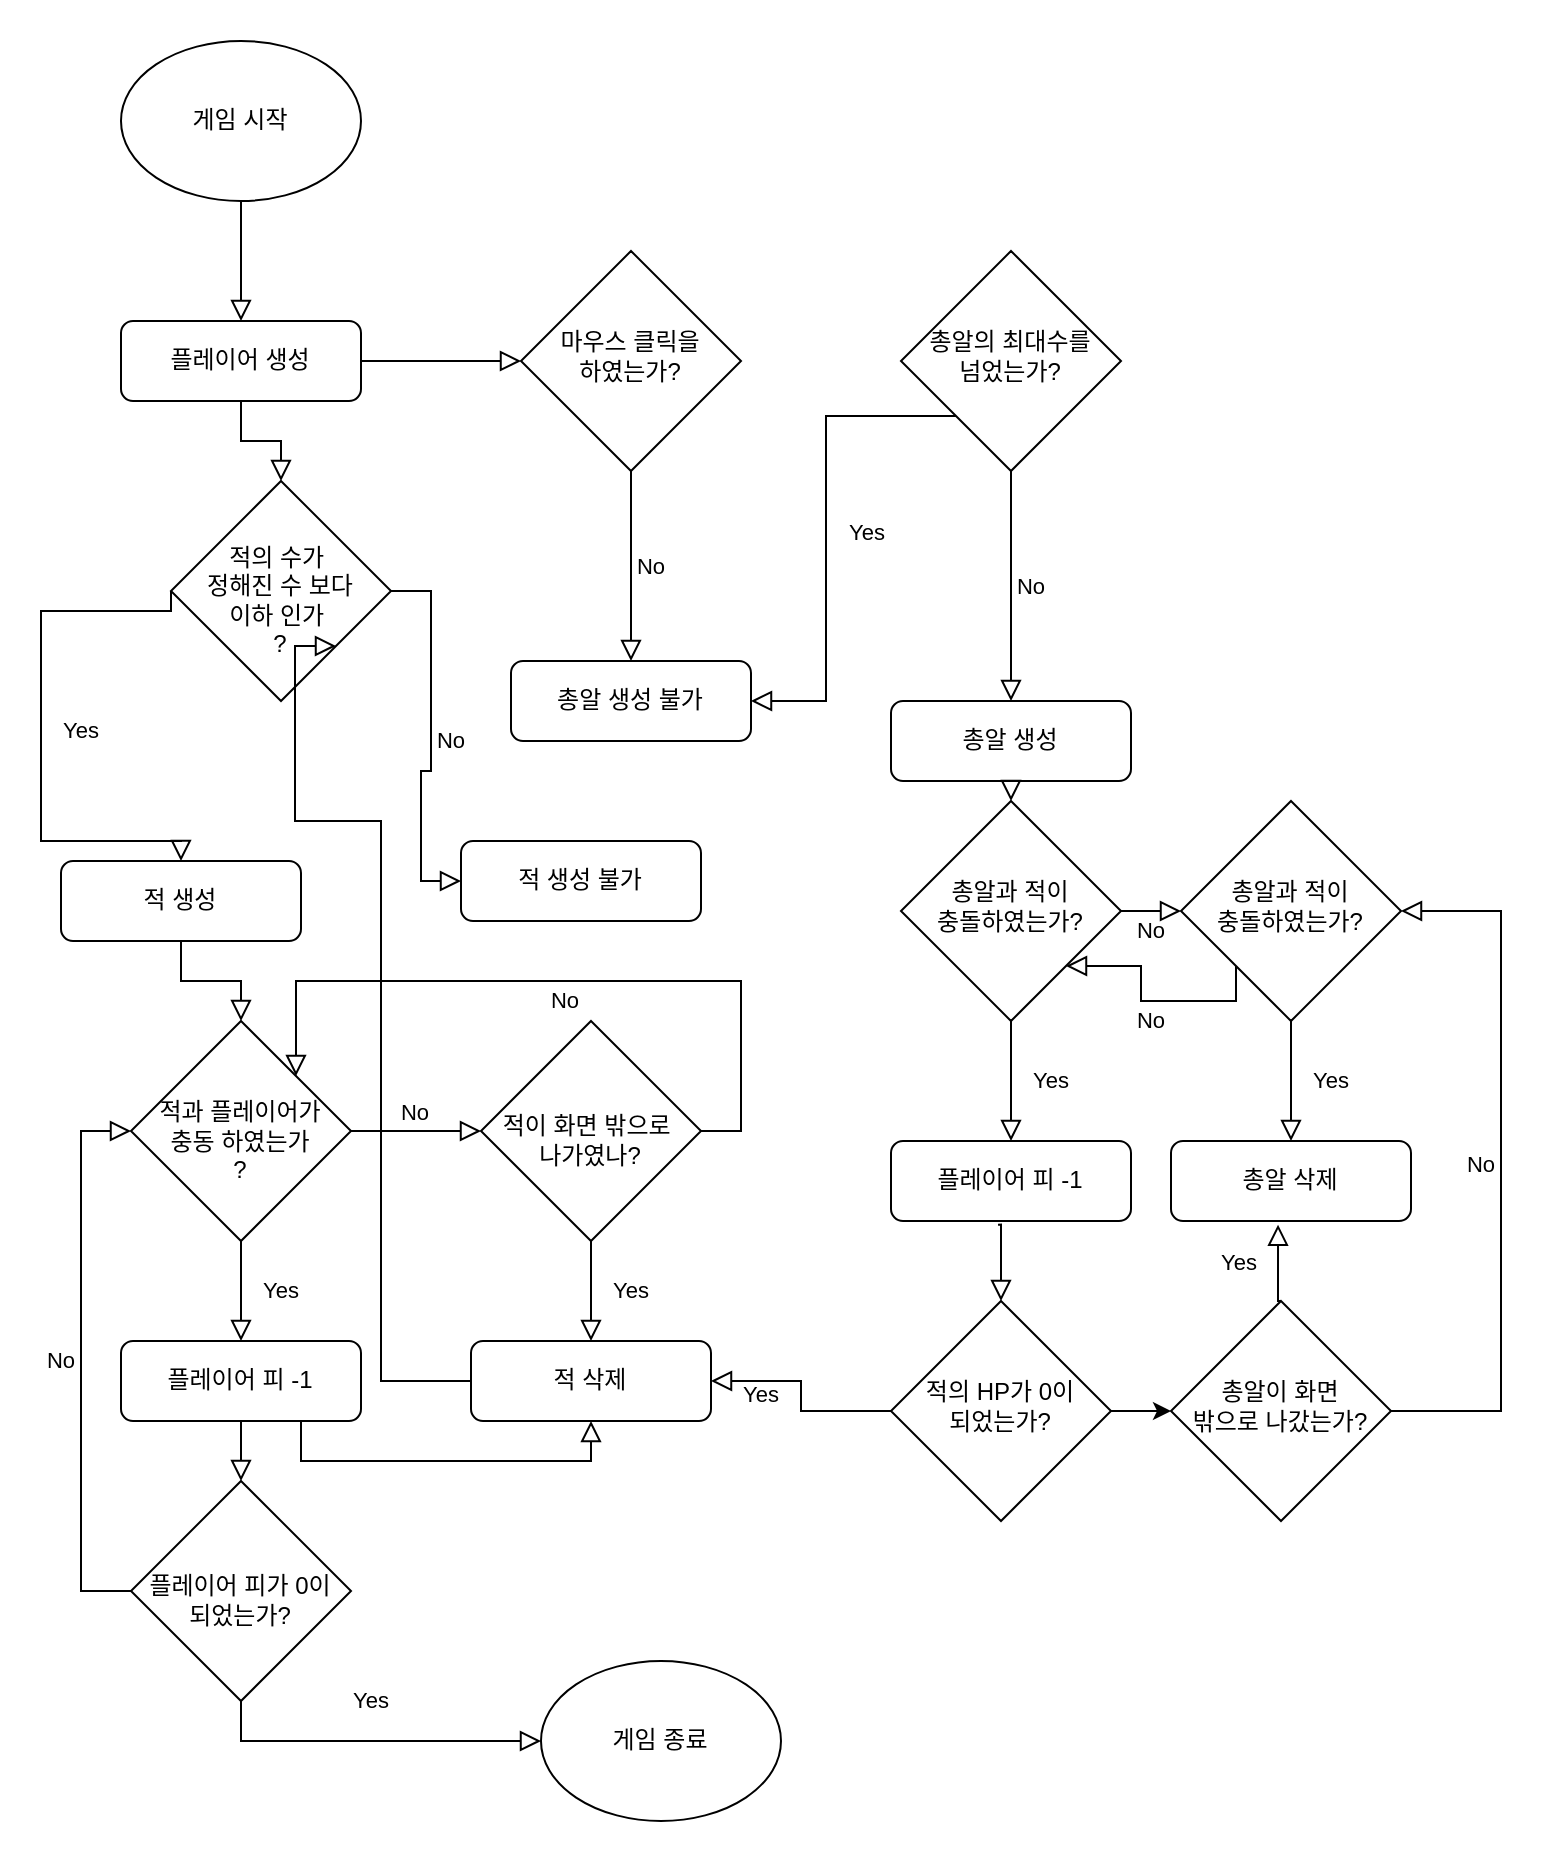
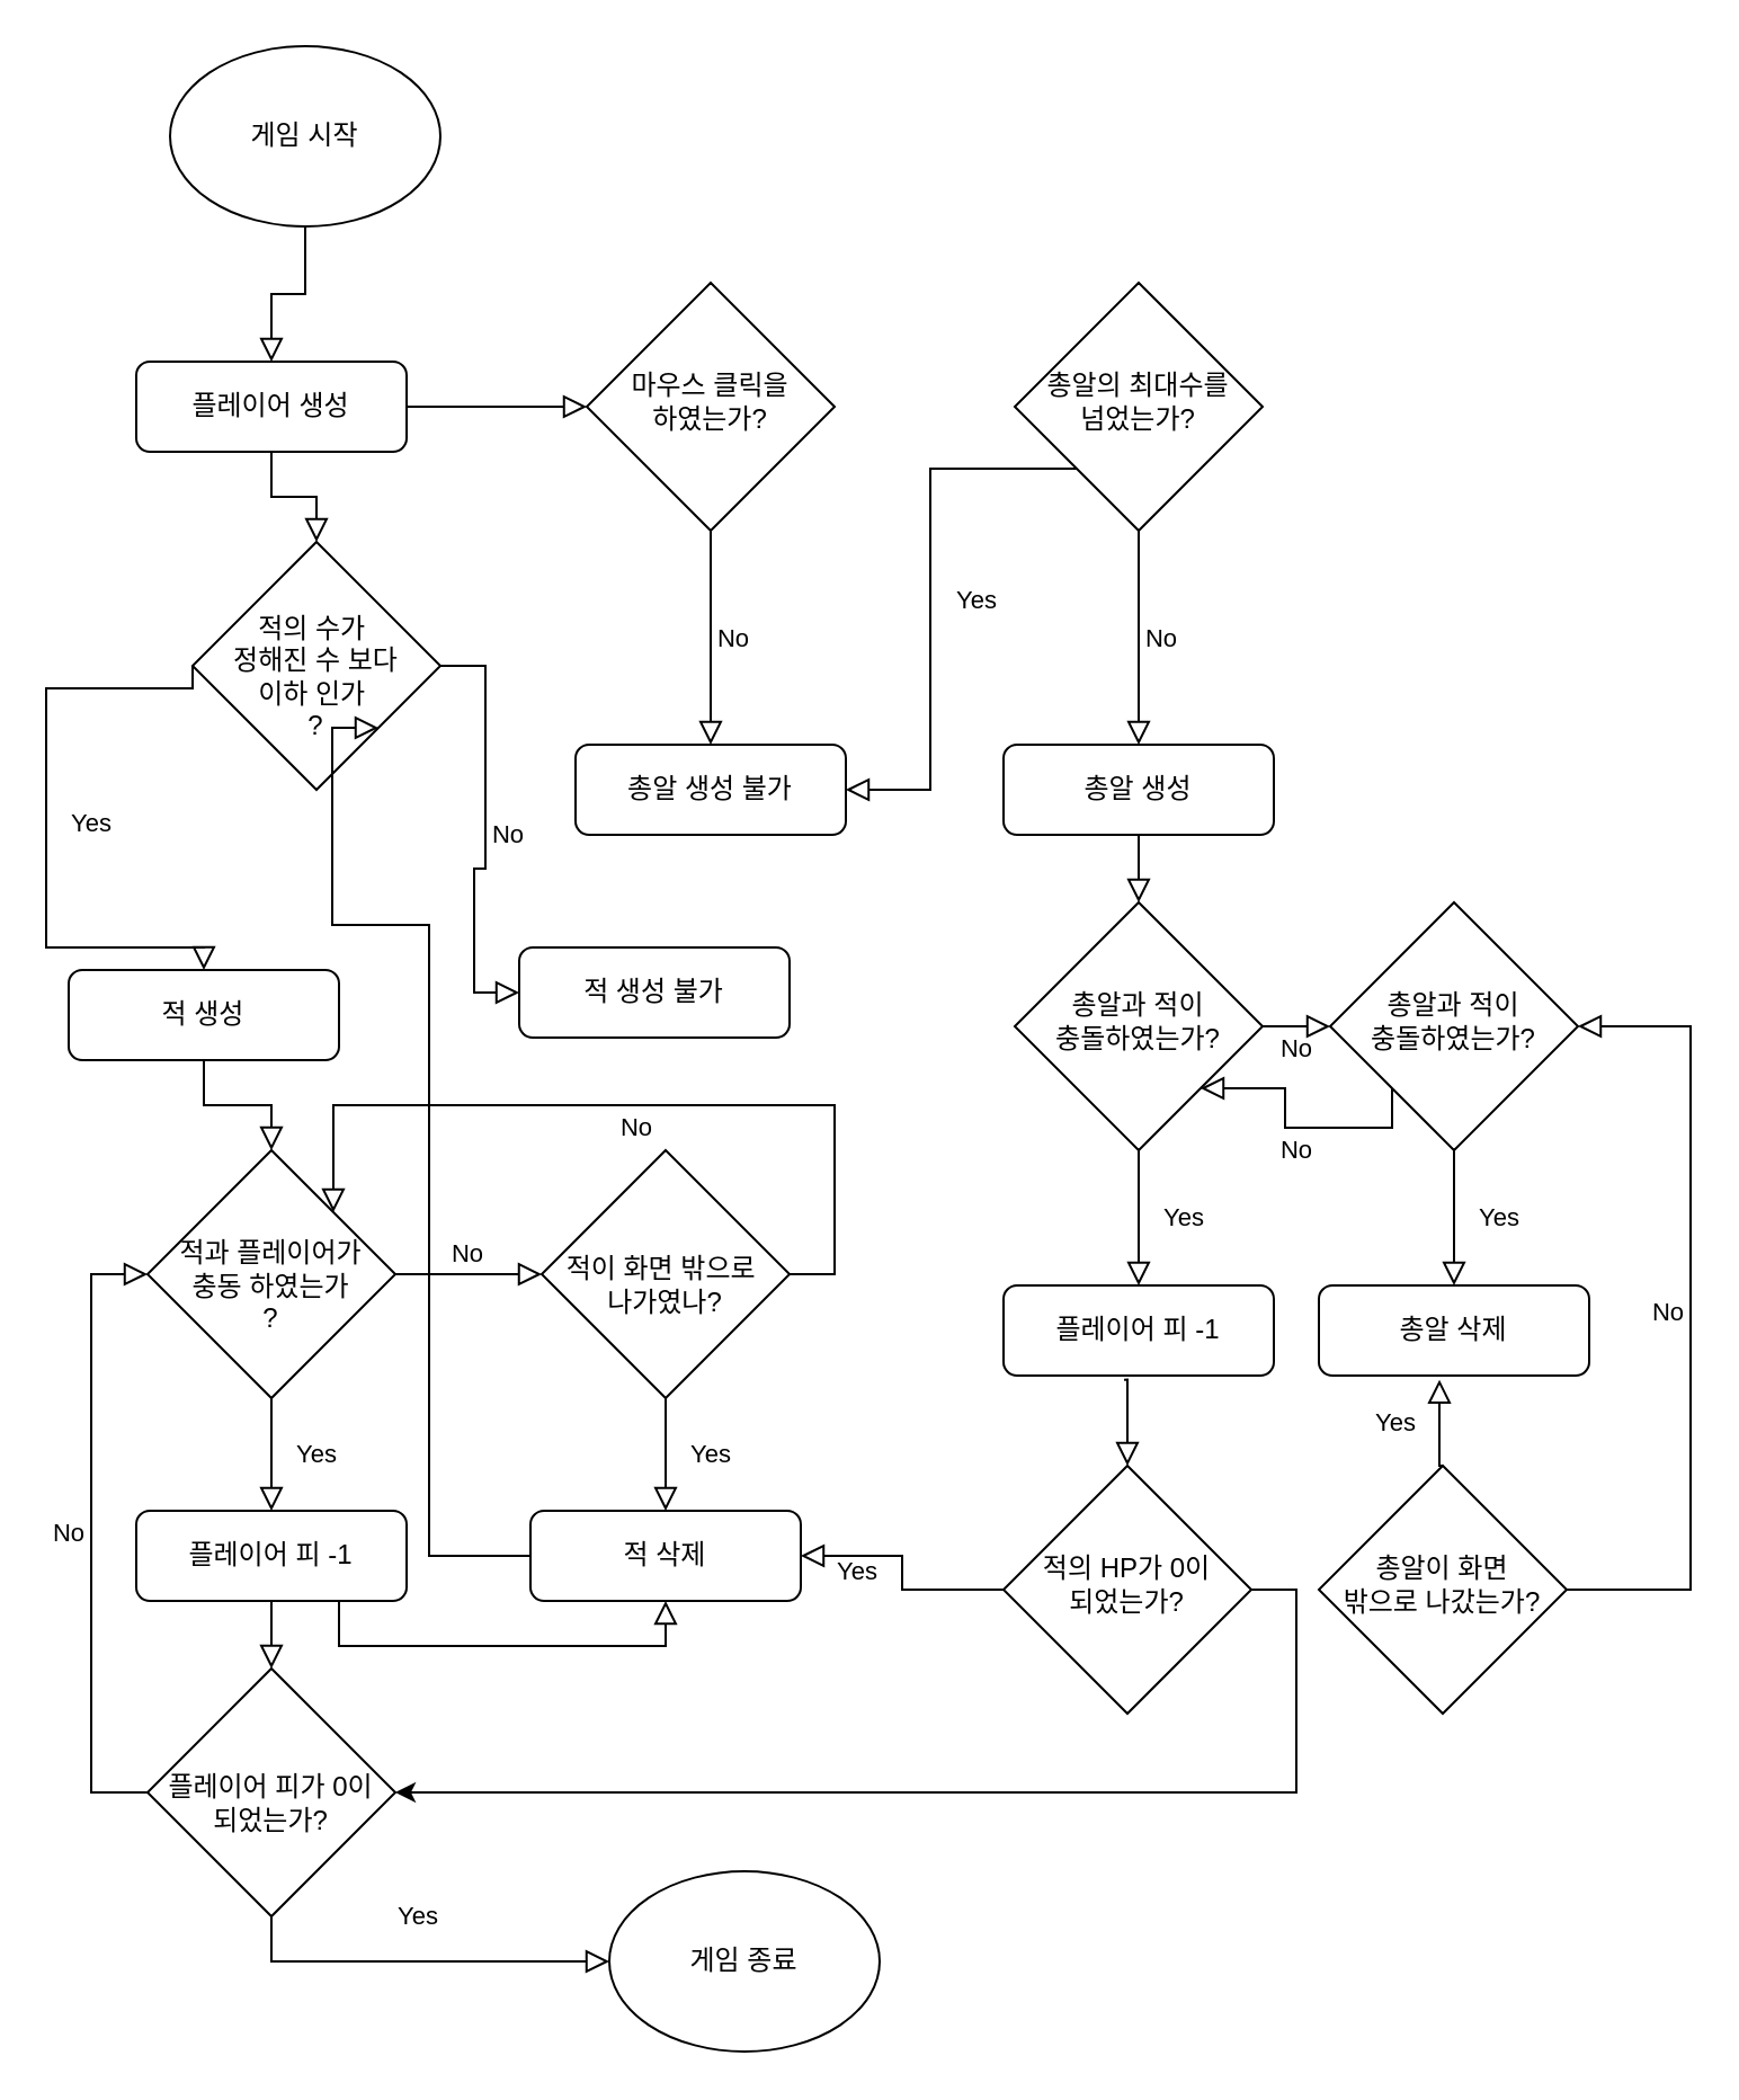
- <mxCell id="5" value="게임 시작" style="ellipse;whiteSpace=wrap;html=1;" vertex="1" parent="1"><mxGeometry x="60" y="20" width="120" height="80" as="geometry" /></mxCell>
+ <mxCell id="5" value="게임 시작" style="ellipse;whiteSpace=wrap;html=1;" vertex="1" parent="1"><mxGeometry x="75" y="20" width="120" height="80" as="geometry" /></mxCell>
- <mxCell id="15" value="총알 생성" style="rounded=1;whiteSpace=wrap;html=1;fontSize=12;glass=0;strokeWidth=1;shadow=0;" vertex="1" parent="1"><mxGeometry x="445" y="350" width="120" height="40" as="geometry" /></mxCell>
+ <mxCell id="15" value="총알 생성" style="rounded=1;whiteSpace=wrap;html=1;fontSize=12;glass=0;strokeWidth=1;shadow=0;" vertex="1" parent="1"><mxGeometry x="445" y="330" width="120" height="40" as="geometry" /></mxCell>
- <mxCell id="44" style="edgeStyle=orthogonalEdgeStyle;rounded=0;orthogonalLoop=1;jettySize=auto;html=1;exitX=1;exitY=0.5;exitDx=0;exitDy=0;entryX=0;entryY=0.5;entryDx=0;entryDy=0;" edge="1" parent="1" source="45" target="48"><mxGeometry relative="1" as="geometry" /></mxCell>
+ <mxCell id="44" style="edgeStyle=orthogonalEdgeStyle;rounded=0;orthogonalLoop=1;jettySize=auto;html=1;exitX=1;exitY=0.5;exitDx=0;exitDy=0;" edge="1" parent="1" source="45" target="22"><mxGeometry relative="1" as="geometry" /></mxCell>
